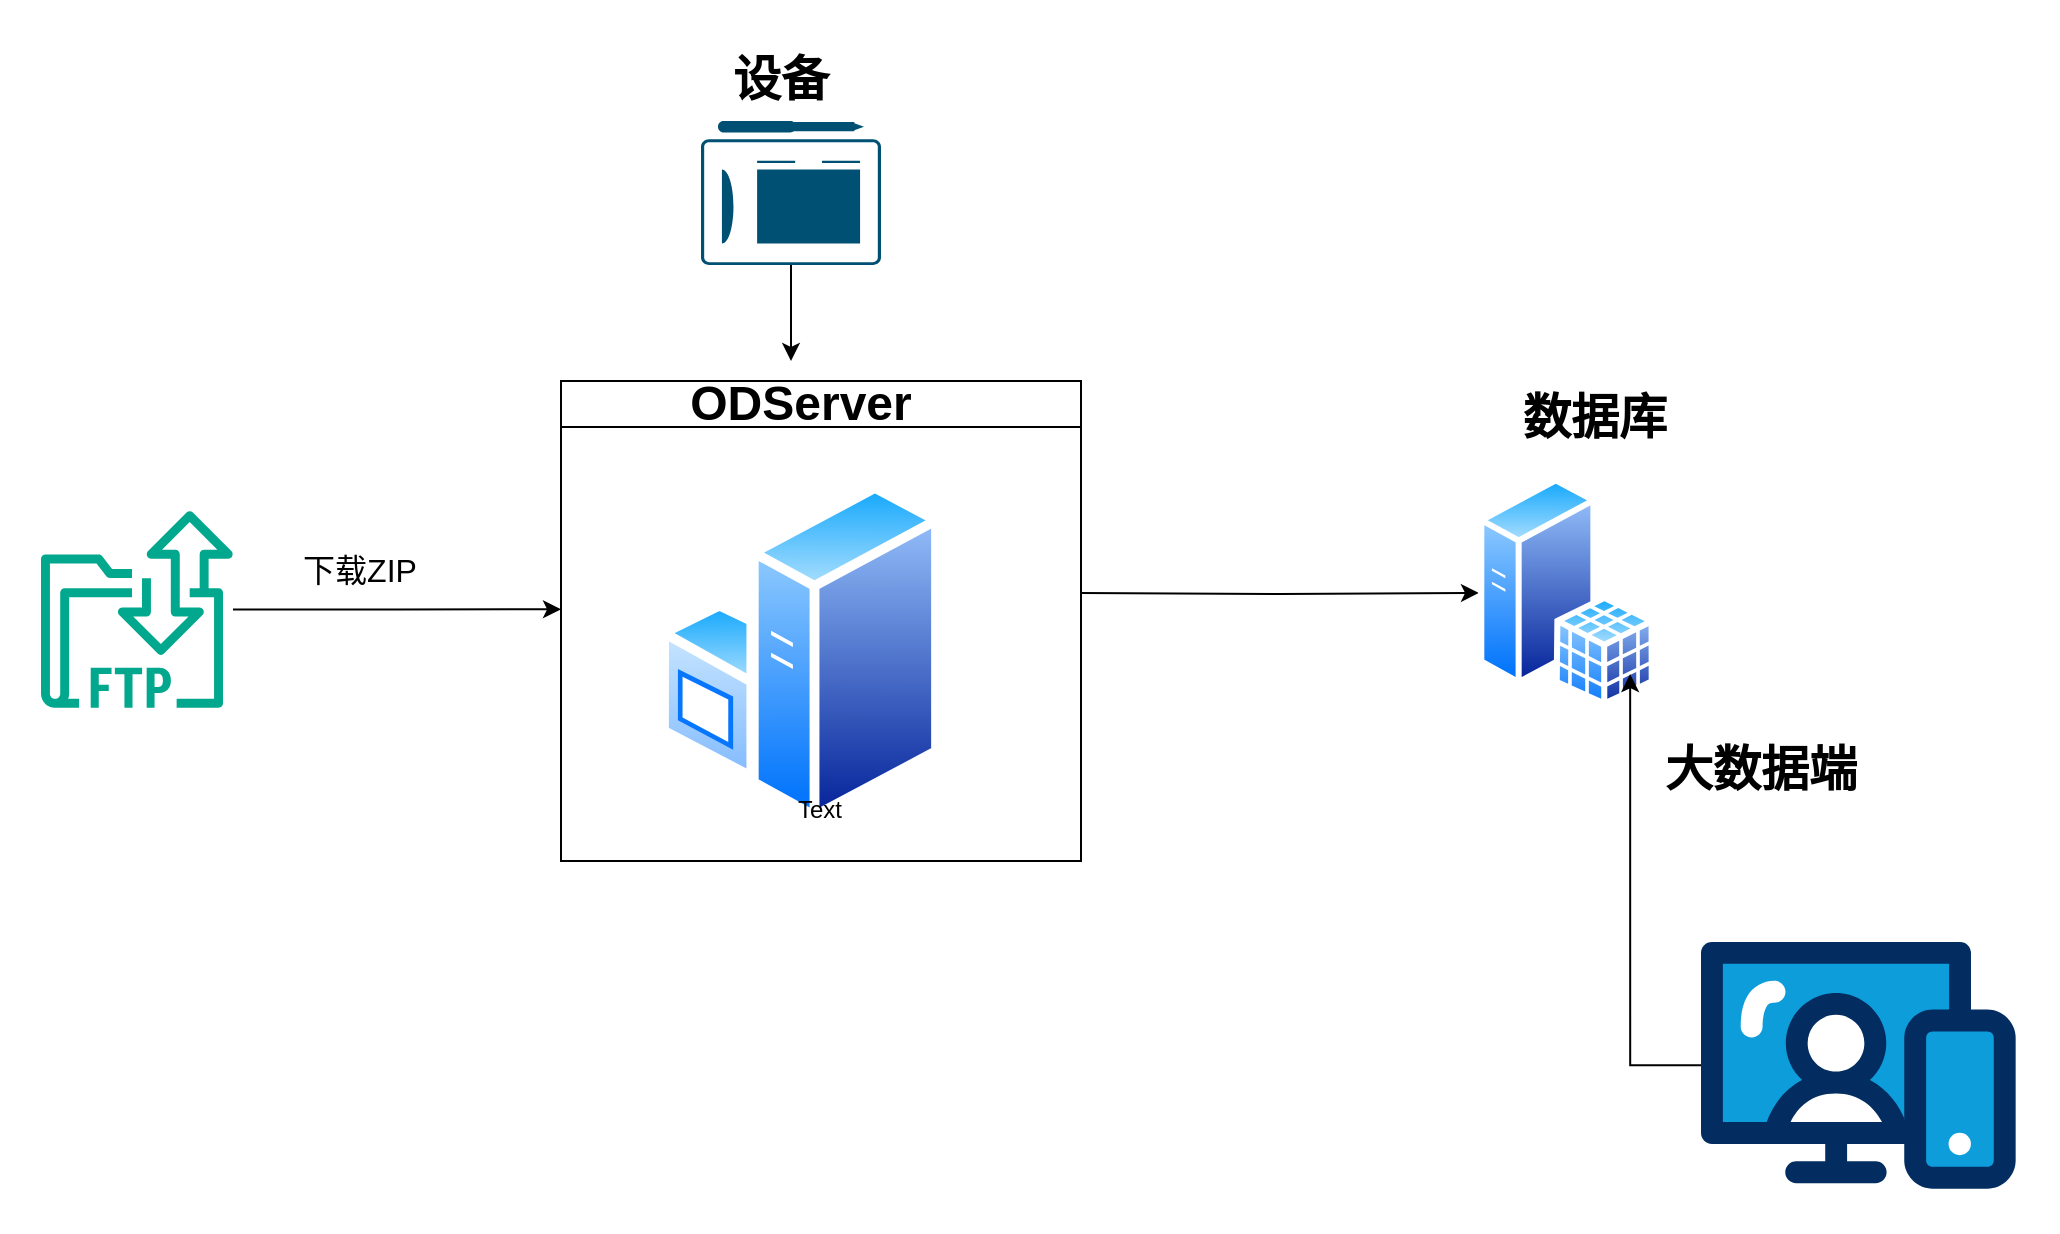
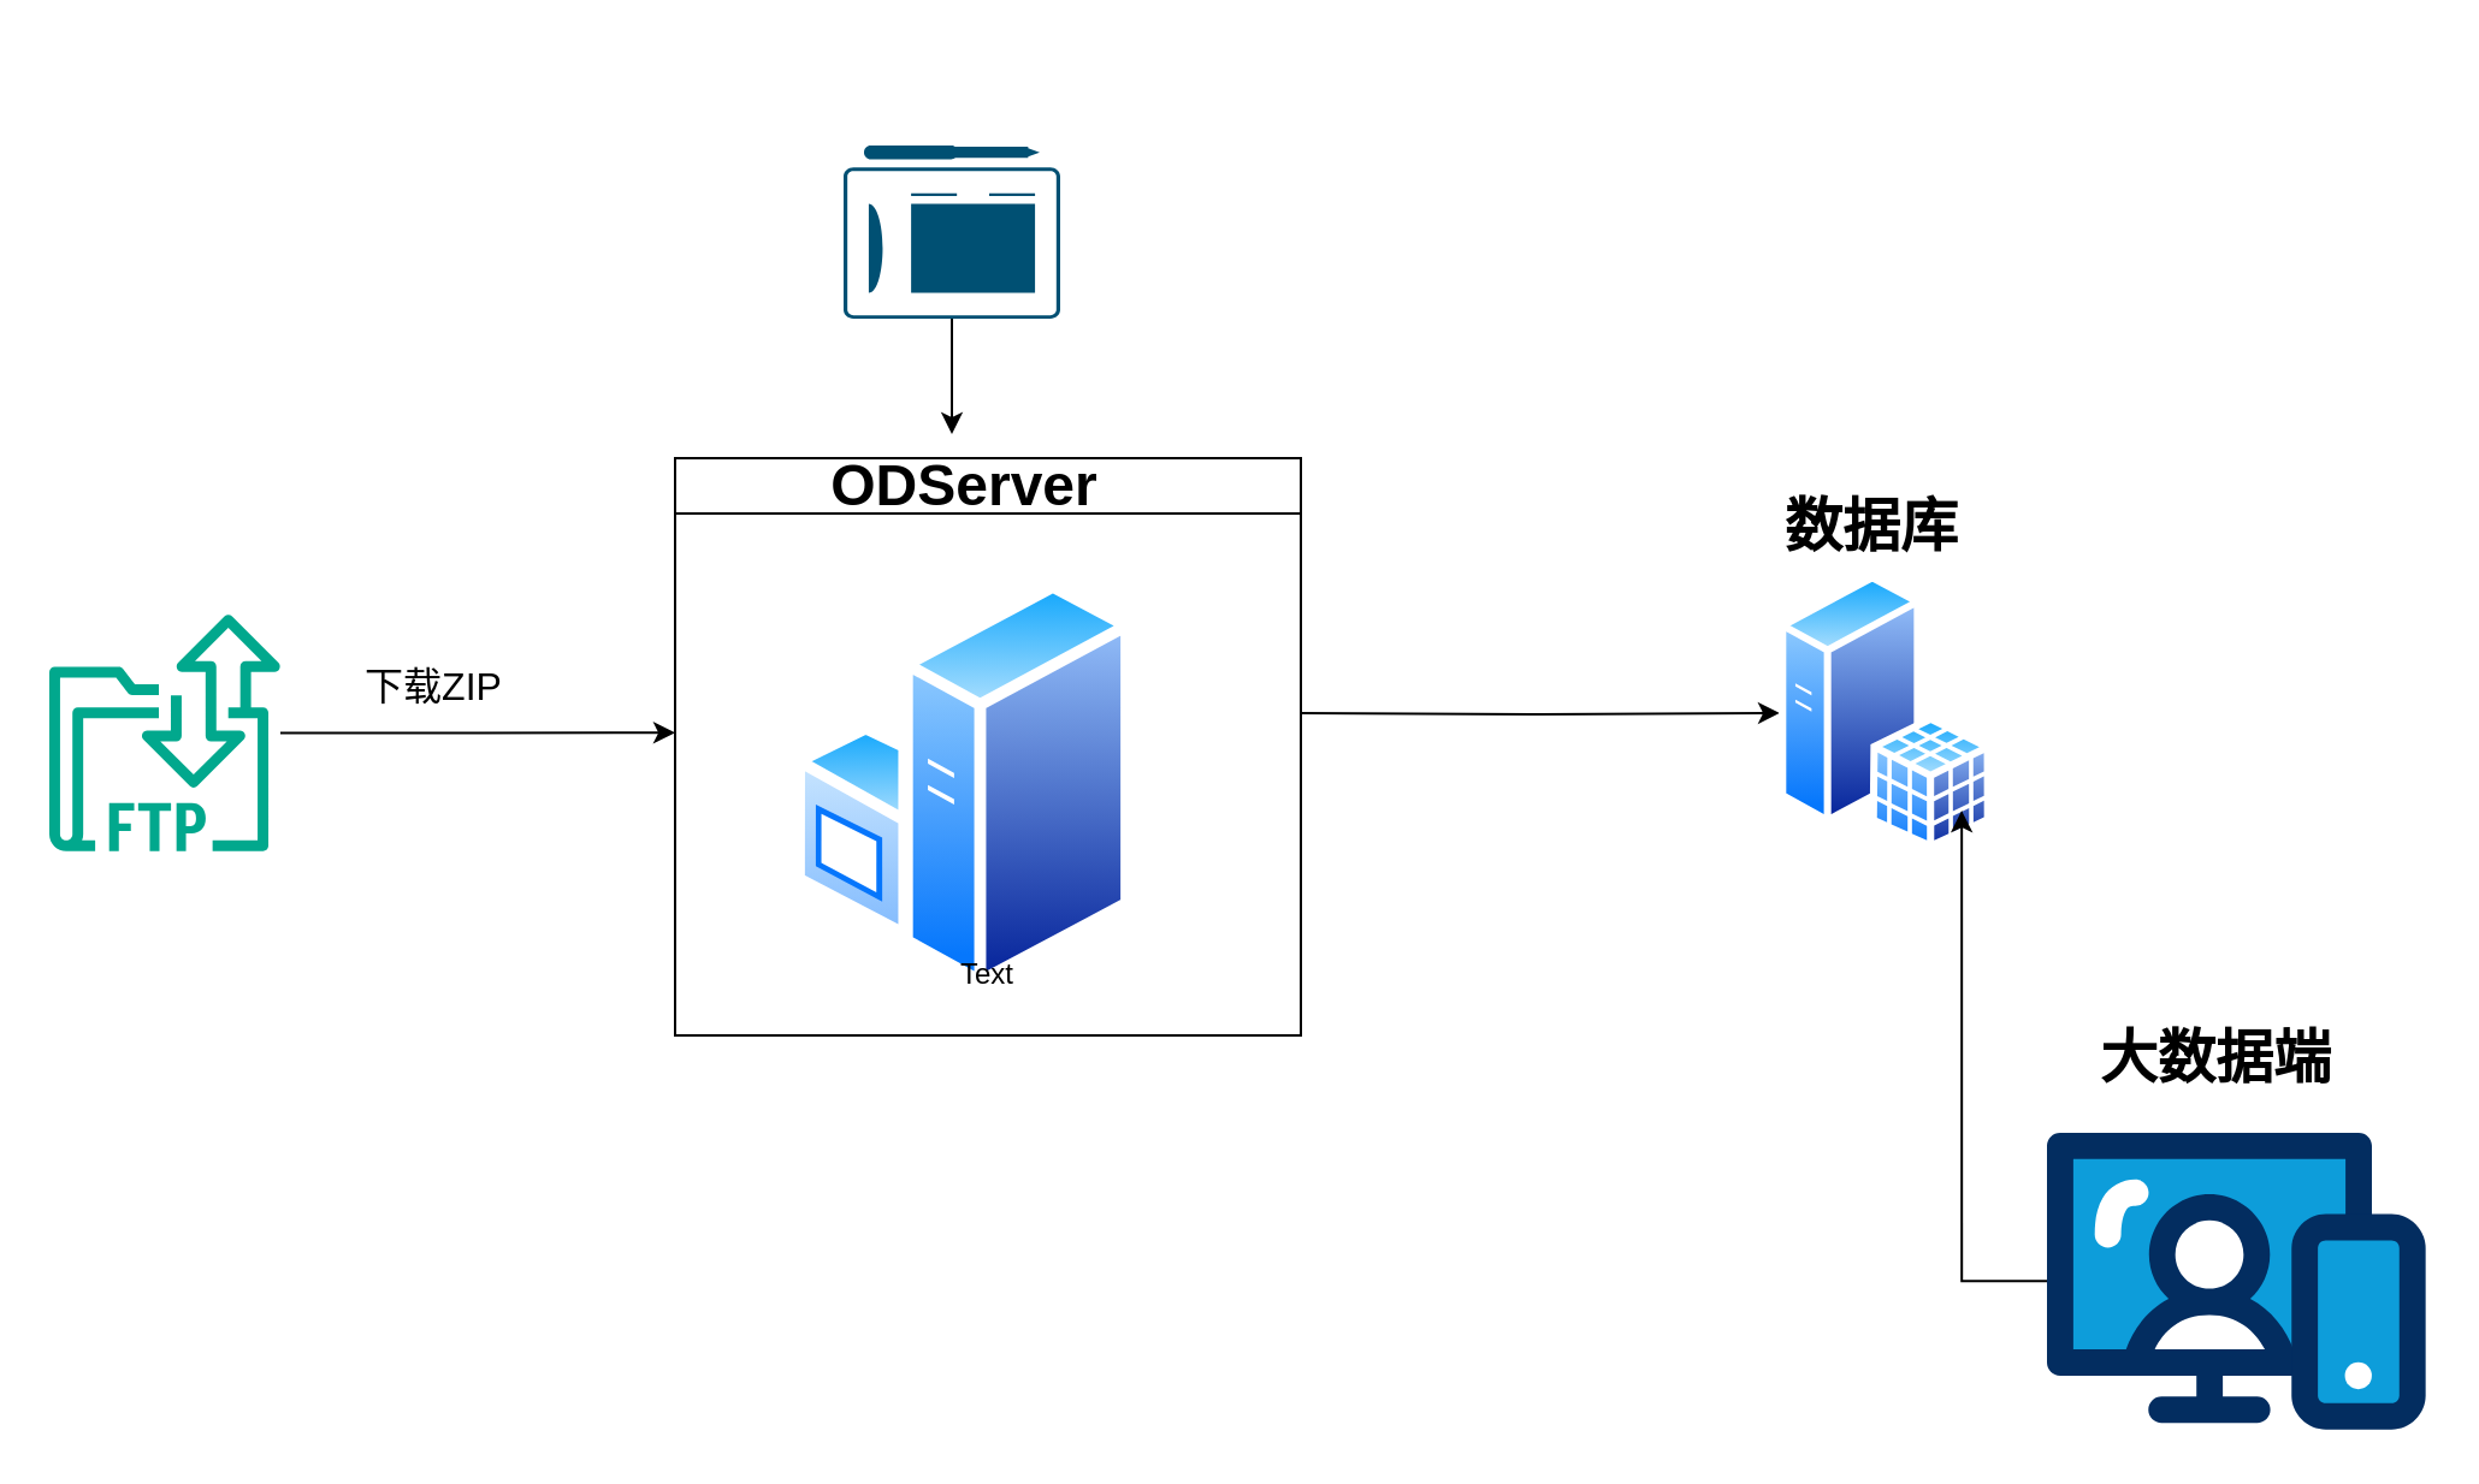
- <mxCell id="11" value="设备" style="text;strokeColor=none;fillColor=none;html=1;fontSize=24;fontStyle=1;verticalAlign=middle;align=center;" vertex="1" parent="1"><mxGeometry x="340" y="20" width="100" height="40" as="geometry" /></mxCell>
- <mxCell id="12" value="数据库" style="text;strokeColor=none;fillColor=none;html=1;fontSize=24;fontStyle=1;verticalAlign=middle;align=center;" vertex="1" parent="1"><mxGeometry x="747" y="188.5" width="100" height="40" as="geometry" /></mxCell>
+ <mxCell id="12" value="数据库" style="text;strokeColor=none;fillColor=none;html=1;fontSize=24;fontStyle=1;verticalAlign=middle;align=center;" vertex="1" parent="1"><mxGeometry x="727" y="198.5" width="100" height="40" as="geometry" /></mxCell>
- <mxCell id="13" value="大数据端" style="text;strokeColor=none;fillColor=none;html=1;fontSize=24;fontStyle=1;verticalAlign=middle;align=center;" vertex="1" parent="1"><mxGeometry x="830" y="365" width="100" height="40" as="geometry" /></mxCell>
+ <mxCell id="13" value="大数据端" style="text;strokeColor=none;fillColor=none;html=1;fontSize=24;fontStyle=1;verticalAlign=middle;align=center;" vertex="1" parent="1"><mxGeometry x="870" y="420" width="100" height="40" as="geometry" /></mxCell>
